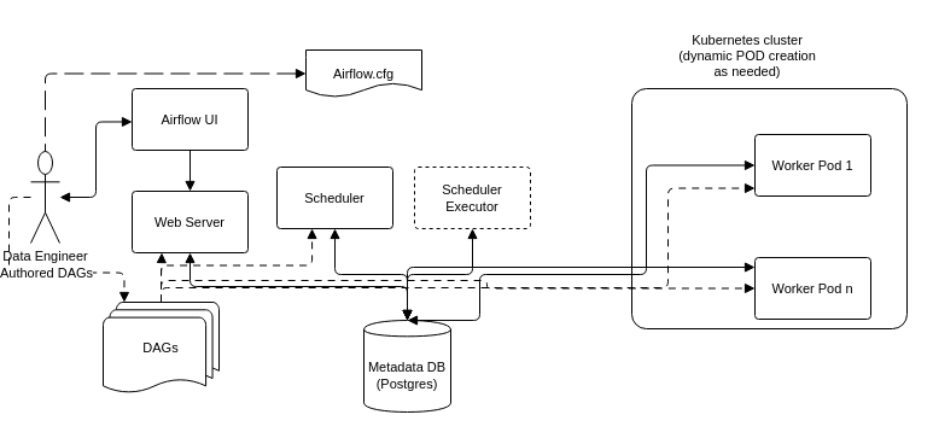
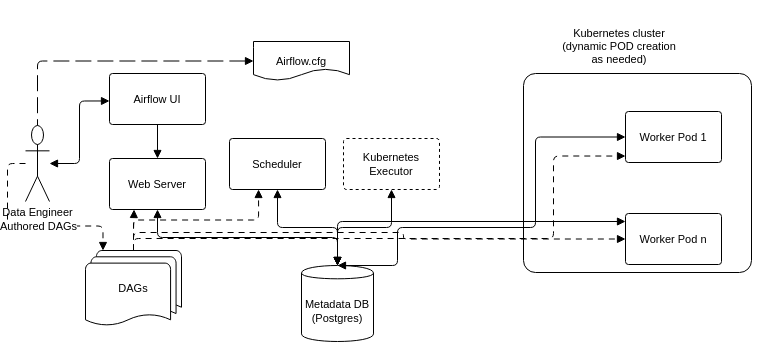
- <mxCell id="8" value="Scheduler Executor" style="html=1;whiteSpace=wrap;;fontSize=11;fontColor=#000000;spacing=3;strokeOpacity=100;rounded=1;absoluteArcSize=1;arcSize=6;dashed=1;" vertex="1" zOrder="112" parent="2"><mxGeometry x="318" y="65" width="96" height="51" as="geometry" /></mxCell>
+ <mxCell id="8" value="Kubernetes Executor" style="html=1;whiteSpace=wrap;;fontSize=11;fontColor=#000000;spacing=3;strokeOpacity=100;rounded=1;absoluteArcSize=1;arcSize=6;dashed=1;" vertex="1" zOrder="112" parent="2"><mxGeometry x="318" y="65" width="96" height="51" as="geometry" /></mxCell>
